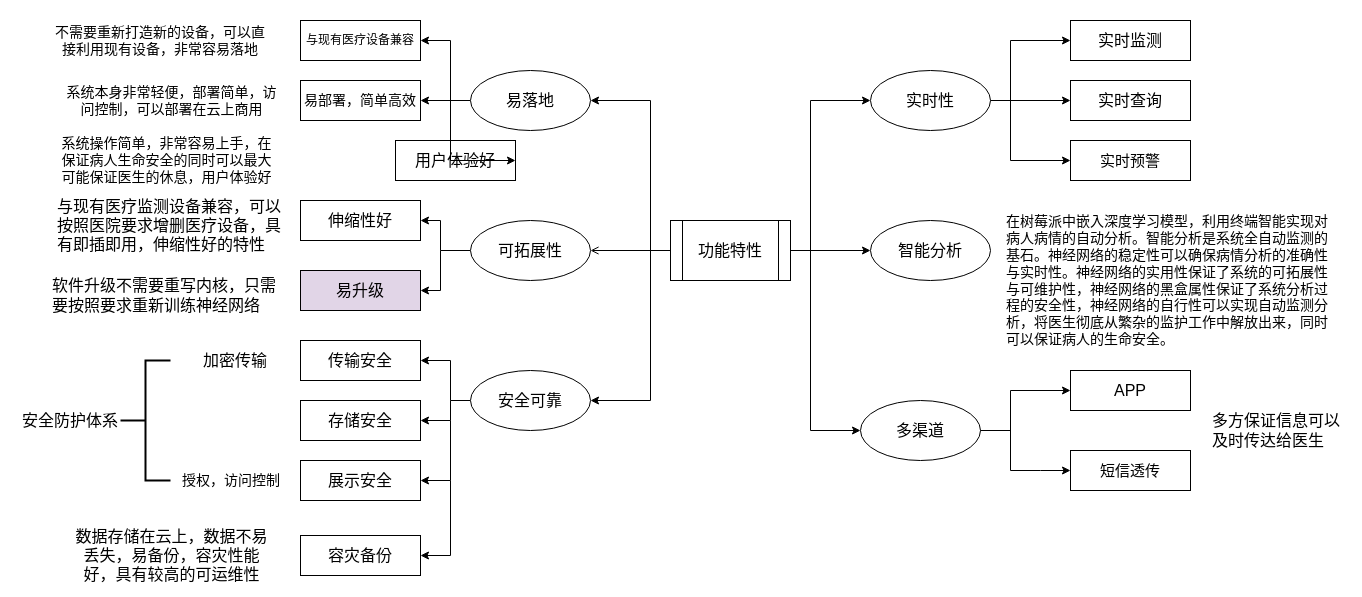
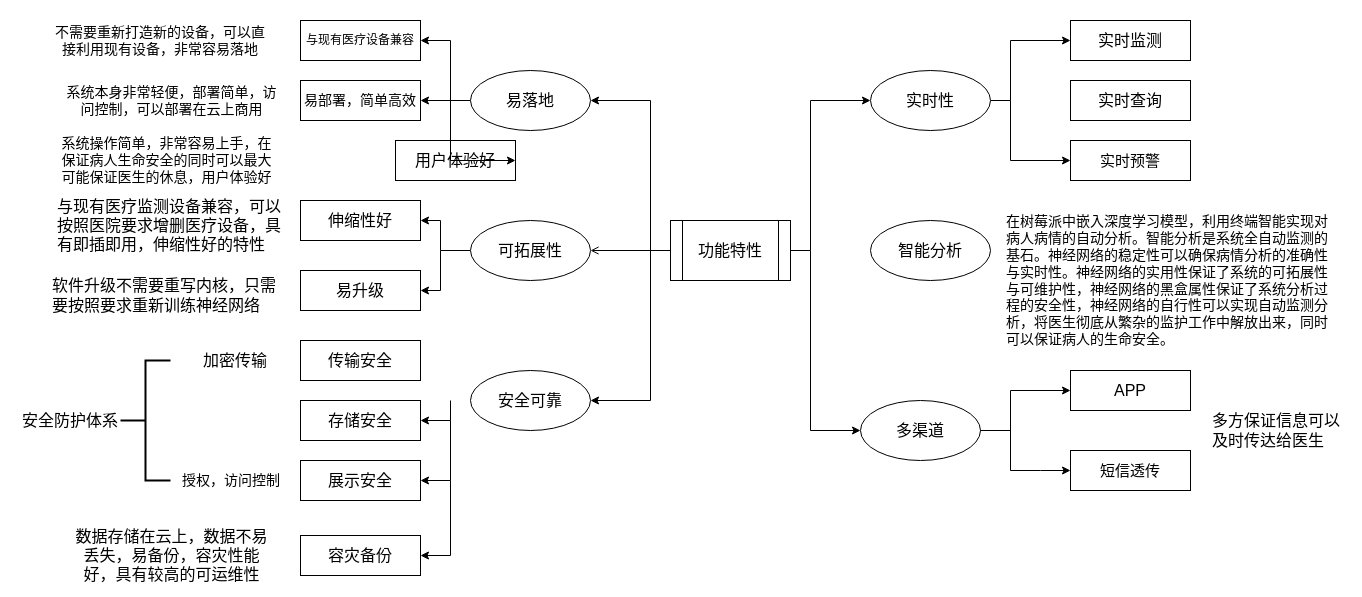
- <mxCell id="4" value="" style="edgeStyle=orthogonalEdgeStyle;rounded=0;orthogonalLoop=1;jettySize=auto;html=1;" edge="1" parent="1" source="5" target="10"><mxGeometry relative="1" as="geometry" /></mxCell>
- <mxCell id="6" value="" style="edgeStyle=orthogonalEdgeStyle;rounded=0;orthogonalLoop=1;jettySize=auto;html=1;" edge="1" parent="1" source="8" target="13"><mxGeometry relative="1" as="geometry" /></mxCell>
- <mxCell id="26" value="&lt;font style=&quot;font-size: 16px;&quot;&gt;易升级&lt;/font&gt;" style="rounded=0;whiteSpace=wrap;html=1;fillColor=#e1d5e7;" vertex="1" parent="1"><mxGeometry x="300" y="270" width="120" height="40" as="geometry" /></mxCell>
+ <mxCell id="26" value="&lt;font style=&quot;font-size: 16px;&quot;&gt;易升级&lt;/font&gt;" style="rounded=0;whiteSpace=wrap;html=1;" vertex="1" parent="1"><mxGeometry x="300" y="270" width="120" height="40" as="geometry" /></mxCell>
- <mxCell id="40" value="" style="edgeStyle=orthogonalEdgeStyle;rounded=0;orthogonalLoop=1;jettySize=auto;html=1;" edge="1" parent="1" source="41" target="43"><mxGeometry relative="1" as="geometry"><Array as="points"><mxPoint x="450" y="400" /><mxPoint x="450" y="360" /></Array></mxGeometry></mxCell>
